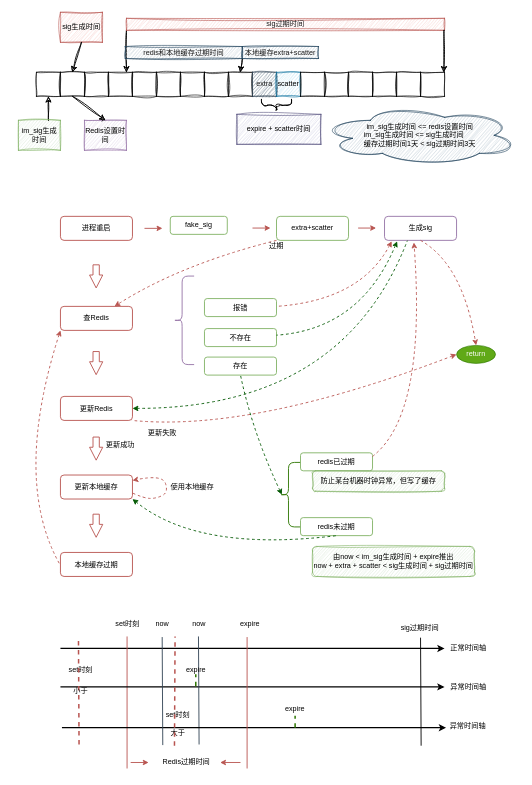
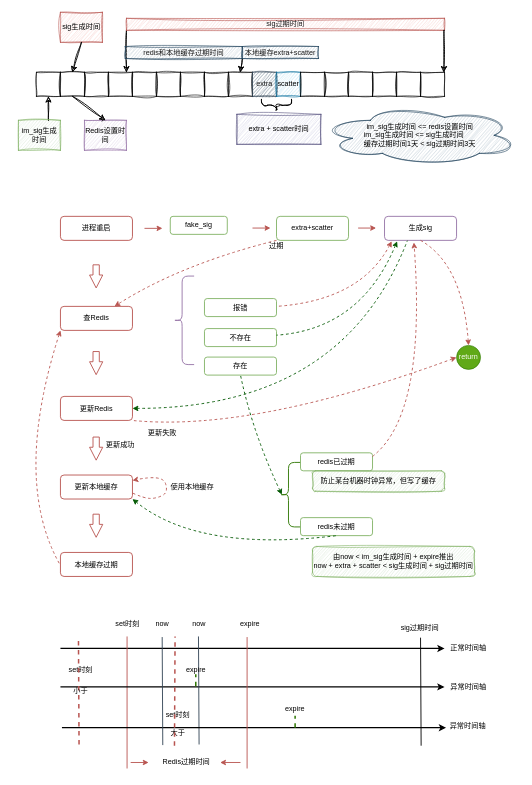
- <mxCell id="34" value="expire + scatter时间" style="rounded=0;whiteSpace=wrap;html=1;fillColor=#d0cee2;sketch=1;curveFitting=1;jiggle=2;strokeColor=#56517e;" vertex="1" parent="1"><mxGeometry x="394" y="190" width="140" height="50" as="geometry" /></mxCell>
+ <mxCell id="34" value="extra + scatter时间" style="rounded=0;whiteSpace=wrap;html=1;fillColor=#d0cee2;sketch=1;curveFitting=1;jiggle=2;strokeColor=#56517e;" vertex="1" parent="1"><mxGeometry x="394" y="190" width="140" height="50" as="geometry" /></mxCell>
- <mxCell id="51" value="return" style="ellipse;whiteSpace=wrap;html=1;aspect=fixed;fillColor=#60a917;fontColor=#ffffff;strokeColor=#2D7600;" vertex="1" parent="1"><mxGeometry x="760" y="575" width="65" height="30" as="geometry" /></mxCell>
+ <mxCell id="51" value="return" style="ellipse;whiteSpace=wrap;html=1;aspect=fixed;fillColor=#60a917;fontColor=#ffffff;strokeColor=#2D7600;" vertex="1" parent="1"><mxGeometry x="760" y="575" width="40" height="40" as="geometry" /></mxCell>
